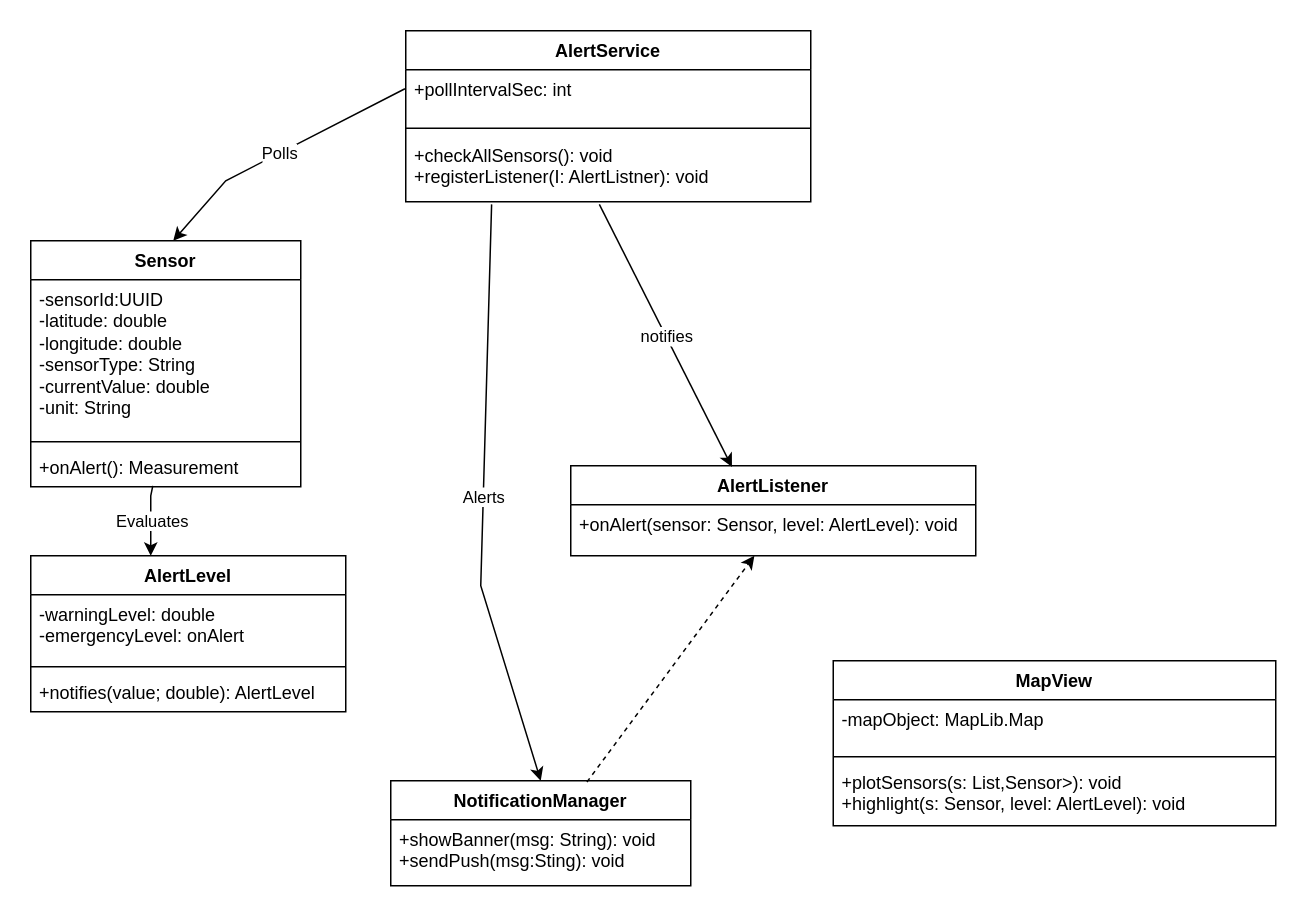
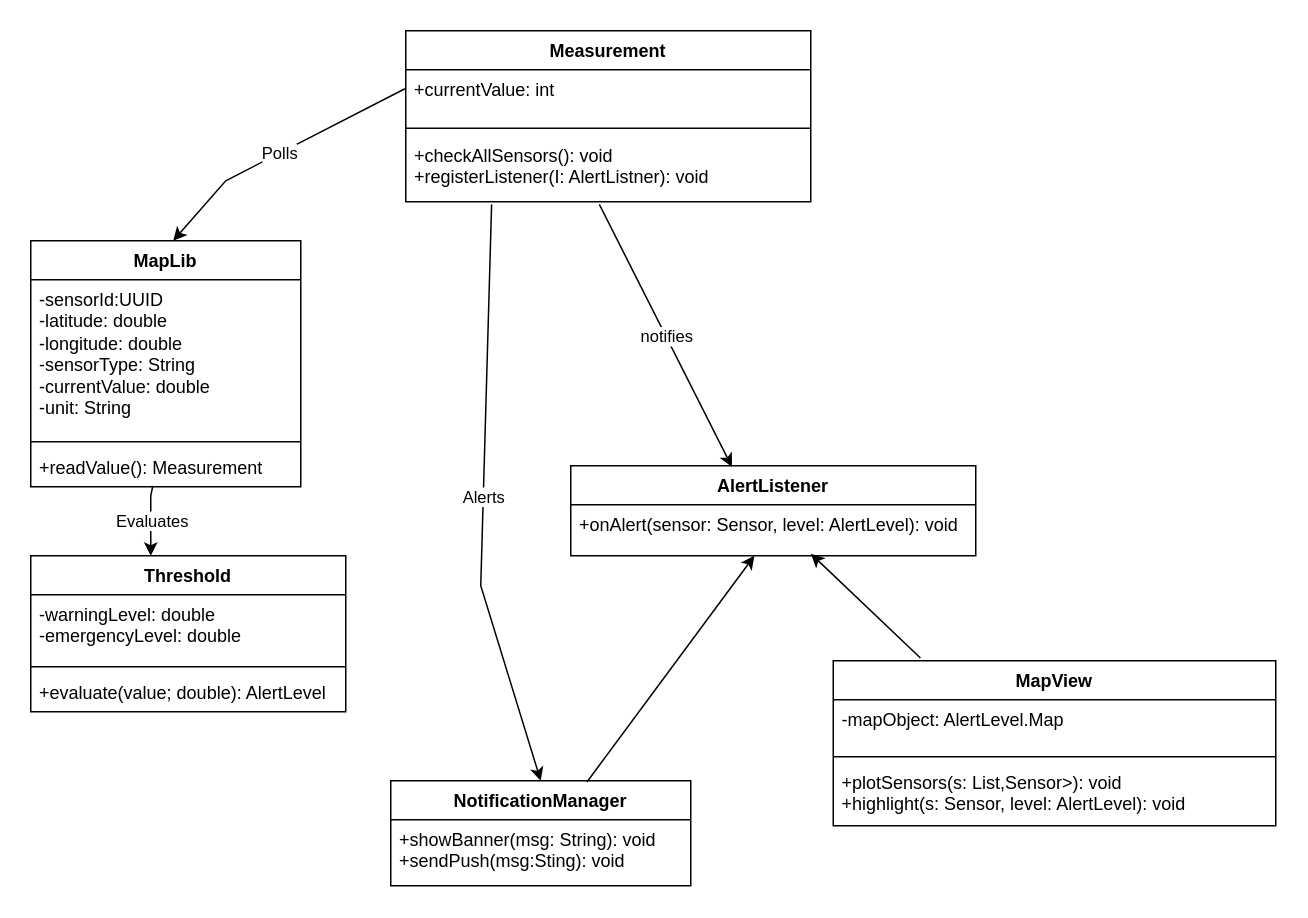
- <mxCell id="2" value="AlertService" style="swimlane;fontStyle=1;align=center;verticalAlign=top;childLayout=stackLayout;horizontal=1;startSize=26;horizontalStack=0;resizeParent=1;resizeParentMax=0;resizeLast=0;collapsible=1;marginBottom=0;whiteSpace=wrap;html=1;" parent="1" vertex="1"><mxGeometry x="270" y="20" width="270" height="114" as="geometry" /></mxCell>
+ <mxCell id="2" value="Measurement" style="swimlane;fontStyle=1;align=center;verticalAlign=top;childLayout=stackLayout;horizontal=1;startSize=26;horizontalStack=0;resizeParent=1;resizeParentMax=0;resizeLast=0;collapsible=1;marginBottom=0;whiteSpace=wrap;html=1;" parent="1" vertex="1"><mxGeometry x="270" y="20" width="270" height="114" as="geometry" /></mxCell>
- <mxCell id="3" value="+pollIntervalSec: int" style="text;strokeColor=none;fillColor=none;align=left;verticalAlign=top;spacingLeft=4;spacingRight=4;overflow=hidden;rotatable=0;points=[[0,0.5],[1,0.5]];portConstraint=eastwest;whiteSpace=wrap;html=1;" parent="2" vertex="1"><mxGeometry y="26" width="270" height="34" as="geometry" /></mxCell>
+ <mxCell id="3" value="+currentValue: int" style="text;strokeColor=none;fillColor=none;align=left;verticalAlign=top;spacingLeft=4;spacingRight=4;overflow=hidden;rotatable=0;points=[[0,0.5],[1,0.5]];portConstraint=eastwest;whiteSpace=wrap;html=1;" parent="2" vertex="1"><mxGeometry y="26" width="270" height="34" as="geometry" /></mxCell>
- <mxCell id="16" value="Sensor" style="swimlane;fontStyle=1;align=center;verticalAlign=top;childLayout=stackLayout;horizontal=1;startSize=26;horizontalStack=0;resizeParent=1;resizeParentMax=0;resizeLast=0;collapsible=1;marginBottom=0;whiteSpace=wrap;html=1;" parent="1" vertex="1"><mxGeometry x="20" y="160" width="180" height="164" as="geometry" /></mxCell>
+ <mxCell id="16" value="MapLib" style="swimlane;fontStyle=1;align=center;verticalAlign=top;childLayout=stackLayout;horizontal=1;startSize=26;horizontalStack=0;resizeParent=1;resizeParentMax=0;resizeLast=0;collapsible=1;marginBottom=0;whiteSpace=wrap;html=1;" parent="1" vertex="1"><mxGeometry x="20" y="160" width="180" height="164" as="geometry" /></mxCell>
- <mxCell id="19" value="+onAlert(): Measurement" style="text;strokeColor=none;fillColor=none;align=left;verticalAlign=top;spacingLeft=4;spacingRight=4;overflow=hidden;rotatable=0;points=[[0,0.5],[1,0.5]];portConstraint=eastwest;whiteSpace=wrap;html=1;" parent="16" vertex="1"><mxGeometry y="138" width="180" height="26" as="geometry" /></mxCell>
+ <mxCell id="19" value="+readValue(): Measurement" style="text;strokeColor=none;fillColor=none;align=left;verticalAlign=top;spacingLeft=4;spacingRight=4;overflow=hidden;rotatable=0;points=[[0,0.5],[1,0.5]];portConstraint=eastwest;whiteSpace=wrap;html=1;" parent="16" vertex="1"><mxGeometry y="138" width="180" height="26" as="geometry" /></mxCell>
- <mxCell id="20" value="AlertLevel" style="swimlane;fontStyle=1;align=center;verticalAlign=top;childLayout=stackLayout;horizontal=1;startSize=26;horizontalStack=0;resizeParent=1;resizeParentMax=0;resizeLast=0;collapsible=1;marginBottom=0;whiteSpace=wrap;html=1;" parent="1" vertex="1"><mxGeometry x="20" y="370" width="210" height="104" as="geometry" /></mxCell>
+ <mxCell id="20" value="Threshold" style="swimlane;fontStyle=1;align=center;verticalAlign=top;childLayout=stackLayout;horizontal=1;startSize=26;horizontalStack=0;resizeParent=1;resizeParentMax=0;resizeLast=0;collapsible=1;marginBottom=0;whiteSpace=wrap;html=1;" parent="1" vertex="1"><mxGeometry x="20" y="370" width="210" height="104" as="geometry" /></mxCell>
+ <mxCell id="29" value="" style="endArrow=classic;html=1;rounded=0;exitX=0.197;exitY=-0.017;exitDx=0;exitDy=0;exitPerimeter=0;entryX=0.593;entryY=0.962;entryDx=0;entryDy=0;entryPerimeter=0;" edge="1" parent="1" source="8" target="15"><mxGeometry relative="1" as="geometry"><mxPoint x="410" y="522" as="sourcePoint" /><mxPoint x="499" y="390" as="targetPoint" /><Array as="points" /></mxGeometry></mxCell>
- <mxCell id="21" value="-warningLevel: double&lt;div&gt;-emergencyLevel: onAlert&amp;nbsp;&lt;/div&gt;" style="text;strokeColor=none;fillColor=none;align=left;verticalAlign=top;spacingLeft=4;spacingRight=4;overflow=hidden;rotatable=0;points=[[0,0.5],[1,0.5]];portConstraint=eastwest;whiteSpace=wrap;html=1;" parent="20" vertex="1"><mxGeometry y="26" width="210" height="44" as="geometry" /></mxCell>
+ <mxCell id="21" value="-warningLevel: double&lt;div&gt;-emergencyLevel: double&amp;nbsp;&lt;/div&gt;" style="text;strokeColor=none;fillColor=none;align=left;verticalAlign=top;spacingLeft=4;spacingRight=4;overflow=hidden;rotatable=0;points=[[0,0.5],[1,0.5]];portConstraint=eastwest;whiteSpace=wrap;html=1;" parent="20" vertex="1"><mxGeometry y="26" width="210" height="44" as="geometry" /></mxCell>
- <mxCell id="28" value="" style="endArrow=classic;html=1;rounded=0;exitX=0.654;exitY=0.012;exitDx=0;exitDy=0;exitPerimeter=0;dashed=1;" edge="1" parent="1" source="6" target="15"><mxGeometry relative="1" as="geometry"><mxPoint x="401" y="420" as="sourcePoint" /><mxPoint x="425" y="491" as="targetPoint" /><Array as="points" /></mxGeometry></mxCell>
+ <mxCell id="28" value="" style="endArrow=classic;html=1;rounded=0;exitX=0.654;exitY=0.012;exitDx=0;exitDy=0;exitPerimeter=0;" edge="1" parent="1" source="6" target="15"><mxGeometry relative="1" as="geometry"><mxPoint x="401" y="420" as="sourcePoint" /><mxPoint x="425" y="491" as="targetPoint" /><Array as="points" /></mxGeometry></mxCell>
- <mxCell id="23" value="+notifies(value; double): AlertLevel" style="text;strokeColor=none;fillColor=none;align=left;verticalAlign=top;spacingLeft=4;spacingRight=4;overflow=hidden;rotatable=0;points=[[0,0.5],[1,0.5]];portConstraint=eastwest;whiteSpace=wrap;html=1;" parent="20" vertex="1"><mxGeometry y="78" width="210" height="26" as="geometry" /></mxCell>
+ <mxCell id="23" value="+evaluate(value; double): AlertLevel" style="text;strokeColor=none;fillColor=none;align=left;verticalAlign=top;spacingLeft=4;spacingRight=4;overflow=hidden;rotatable=0;points=[[0,0.5],[1,0.5]];portConstraint=eastwest;whiteSpace=wrap;html=1;" parent="20" vertex="1"><mxGeometry y="78" width="210" height="26" as="geometry" /></mxCell>
- <mxCell id="9" value="-mapObject: MapLib.Map" style="text;strokeColor=none;fillColor=none;align=left;verticalAlign=top;spacingLeft=4;spacingRight=4;overflow=hidden;rotatable=0;points=[[0,0.5],[1,0.5]];portConstraint=eastwest;whiteSpace=wrap;html=1;" parent="8" vertex="1"><mxGeometry y="26" width="295" height="34" as="geometry" /></mxCell>
+ <mxCell id="9" value="-mapObject: AlertLevel.Map" style="text;strokeColor=none;fillColor=none;align=left;verticalAlign=top;spacingLeft=4;spacingRight=4;overflow=hidden;rotatable=0;points=[[0,0.5],[1,0.5]];portConstraint=eastwest;whiteSpace=wrap;html=1;" parent="8" vertex="1"><mxGeometry y="26" width="295" height="34" as="geometry" /></mxCell>
